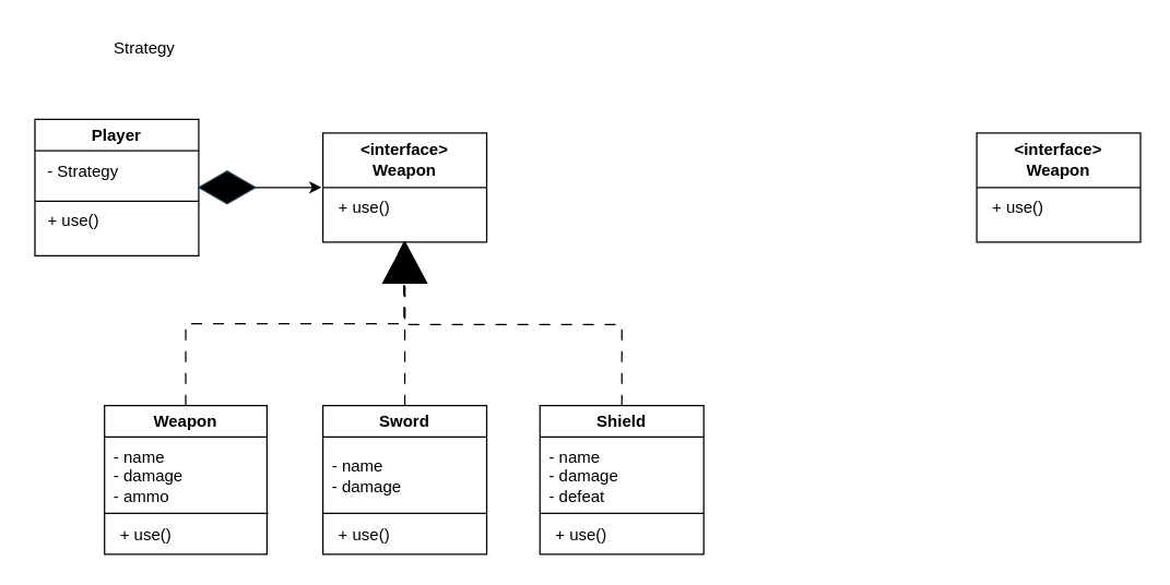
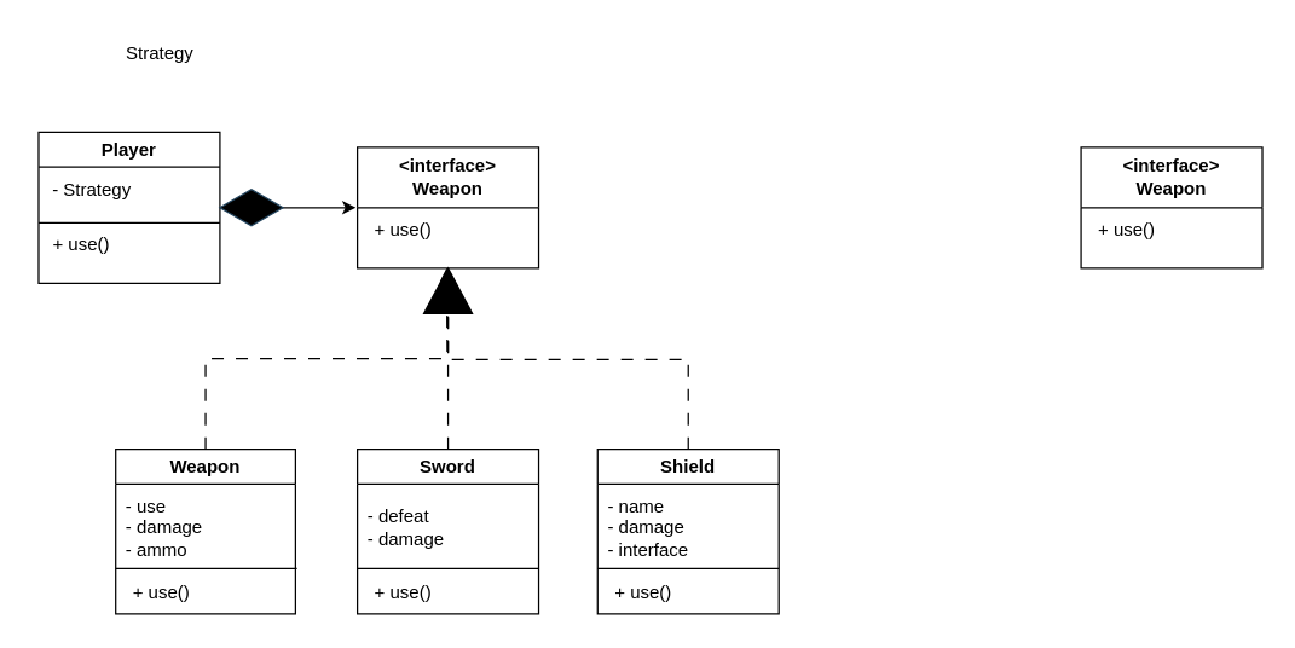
- <mxCell id="11" value="&lt;div align=&quot;left&quot;&gt;- name&lt;/div&gt;&lt;div align=&quot;left&quot;&gt;- damage&lt;/div&gt;&lt;div align=&quot;left&quot;&gt;- ammo&lt;br&gt;&lt;/div&gt;" style="text;html=1;align=left;verticalAlign=middle;resizable=0;points=[];autosize=1;strokeColor=none;fillColor=none;" parent="10" vertex="1"><mxGeometry x="5" y="22" width="70" height="60" as="geometry" /></mxCell>
+ <mxCell id="11" value="&lt;div align=&quot;left&quot;&gt;- use&lt;/div&gt;&lt;div align=&quot;left&quot;&gt;- damage&lt;/div&gt;&lt;div align=&quot;left&quot;&gt;- ammo&lt;br&gt;&lt;/div&gt;" style="text;html=1;align=left;verticalAlign=middle;resizable=0;points=[];autosize=1;strokeColor=none;fillColor=none;" parent="10" vertex="1"><mxGeometry x="5" y="22" width="70" height="60" as="geometry" /></mxCell>
- <mxCell id="16" value="&lt;div align=&quot;left&quot;&gt;- name&lt;/div&gt;&lt;div align=&quot;left&quot;&gt;- damage&lt;/div&gt;" style="text;html=1;align=left;verticalAlign=middle;resizable=0;points=[];autosize=1;strokeColor=none;fillColor=none;" parent="15" vertex="1"><mxGeometry x="5" y="32" width="70" height="40" as="geometry" /></mxCell>
+ <mxCell id="16" value="&lt;div align=&quot;left&quot;&gt;- defeat&lt;/div&gt;&lt;div align=&quot;left&quot;&gt;- damage&lt;/div&gt;" style="text;html=1;align=left;verticalAlign=middle;resizable=0;points=[];autosize=1;strokeColor=none;fillColor=none;" parent="15" vertex="1"><mxGeometry x="5" y="32" width="70" height="40" as="geometry" /></mxCell>
- <mxCell id="21" value="&lt;div align=&quot;left&quot;&gt;- name&lt;/div&gt;&lt;div align=&quot;left&quot;&gt;- damage&lt;/div&gt;&lt;div&gt;- defeat&lt;br&gt;&lt;/div&gt;" style="text;html=1;align=left;verticalAlign=middle;resizable=0;points=[];autosize=1;strokeColor=none;fillColor=none;" parent="20" vertex="1"><mxGeometry x="5" y="22" width="70" height="60" as="geometry" /></mxCell>
+ <mxCell id="21" value="&lt;div align=&quot;left&quot;&gt;- name&lt;/div&gt;&lt;div align=&quot;left&quot;&gt;- damage&lt;/div&gt;&lt;div&gt;- interface&lt;br&gt;&lt;/div&gt;" style="text;html=1;align=left;verticalAlign=middle;resizable=0;points=[];autosize=1;strokeColor=none;fillColor=none;" parent="20" vertex="1"><mxGeometry x="5" y="22" width="70" height="60" as="geometry" /></mxCell>
